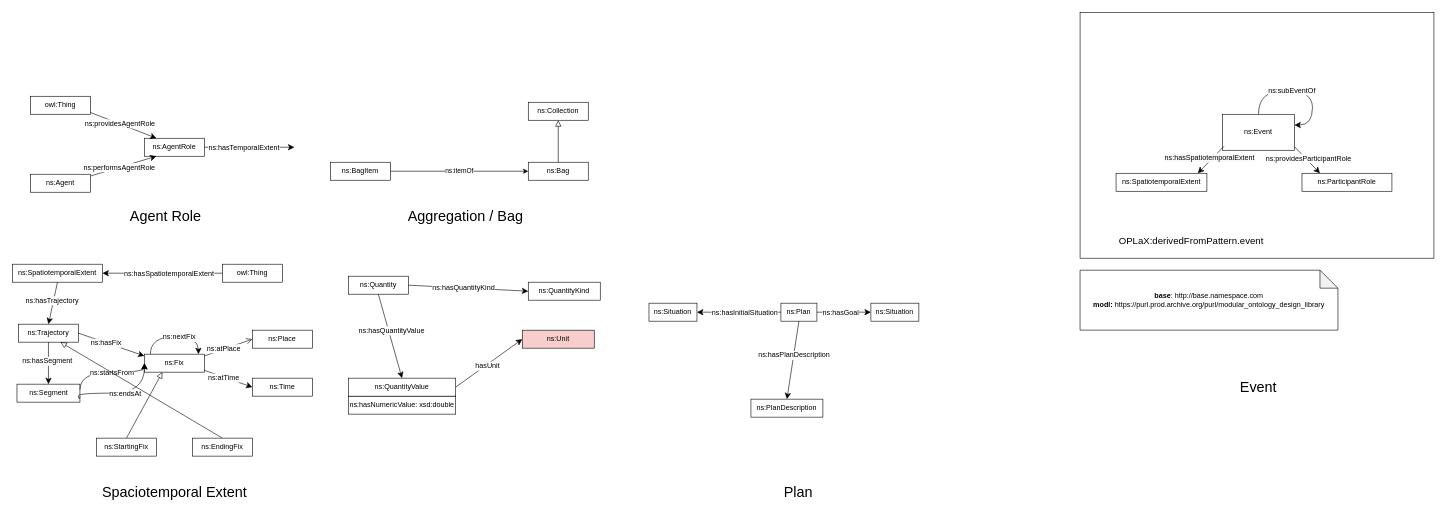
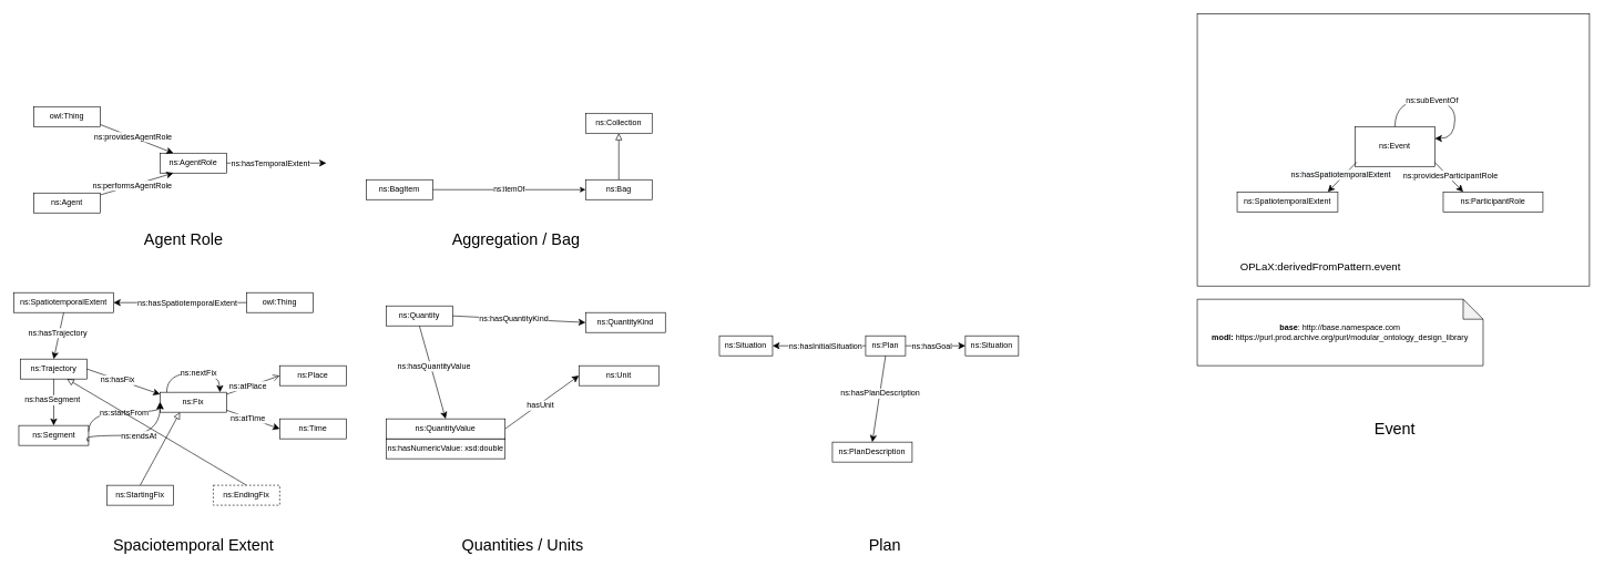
- <mxCell id="63" value="ns:Unit" style="rounded=0;whiteSpace=wrap;html=1;snapToPoint=1;points=[[0.1,0],[0.2,0],[0.3,0],[0.4,0],[0.5,0],[0.6,0],[0.7,0],[0.8,0],[0.9,0],[0,0.1],[0,0.3],[0,0.5],[0,0.7],[0,0.9],[0.1,1],[0.2,1],[0.3,1],[0.4,1],[0.5,1],[0.6,1],[0.7,1],[0.8,1],[0.9,1],[1,0.1],[1,0.3],[1,0.5],[1,0.7],[1,0.9]];fillColor=#f8cecc;" parent="1" vertex="1"><mxGeometry x="870" y="550" width="120" height="30" as="geometry" /></mxCell>
+ <mxCell id="63" value="ns:Unit" style="rounded=0;whiteSpace=wrap;html=1;snapToPoint=1;points=[[0.1,0],[0.2,0],[0.3,0],[0.4,0],[0.5,0],[0.6,0],[0.7,0],[0.8,0],[0.9,0],[0,0.1],[0,0.3],[0,0.5],[0,0.7],[0,0.9],[0.1,1],[0.2,1],[0.3,1],[0.4,1],[0.5,1],[0.6,1],[0.7,1],[0.8,1],[0.9,1],[1,0.1],[1,0.3],[1,0.5],[1,0.7],[1,0.9]];" parent="1" vertex="1"><mxGeometry x="870" y="550" width="120" height="30" as="geometry" /></mxCell>
- <mxCell id="48" value="ns:EndingFix" style="rounded=0;whiteSpace=wrap;html=1;snapToPoint=1;points=[[0.1,0],[0.2,0],[0.3,0],[0.4,0],[0.5,0],[0.6,0],[0.7,0],[0.8,0],[0.9,0],[0,0.1],[0,0.3],[0,0.5],[0,0.7],[0,0.9],[0.1,1],[0.2,1],[0.3,1],[0.4,1],[0.5,1],[0.6,1],[0.7,1],[0.8,1],[0.9,1],[1,0.1],[1,0.3],[1,0.5],[1,0.7],[1,0.9]];" parent="1" vertex="1"><mxGeometry x="320" y="730" width="100" height="30" as="geometry" /></mxCell>
+ <mxCell id="48" value="ns:EndingFix" style="rounded=0;whiteSpace=wrap;html=1;snapToPoint=1;points=[[0.1,0],[0.2,0],[0.3,0],[0.4,0],[0.5,0],[0.6,0],[0.7,0],[0.8,0],[0.9,0],[0,0.1],[0,0.3],[0,0.5],[0,0.7],[0,0.9],[0.1,1],[0.2,1],[0.3,1],[0.4,1],[0.5,1],[0.6,1],[0.7,1],[0.8,1],[0.9,1],[1,0.1],[1,0.3],[1,0.5],[1,0.7],[1,0.9]];dashed=1;" parent="1" vertex="1"><mxGeometry x="320" y="730" width="100" height="30" as="geometry" /></mxCell>
+ <mxCell id="80" value="&lt;span style=&quot;font-size: 24px&quot;&gt;Quantities / Units&lt;/span&gt;" style="text;html=1;align=center;verticalAlign=middle;resizable=0;points=[];autosize=1;strokeColor=none;fillColor=none;" parent="1" vertex="1"><mxGeometry x="685" y="810" width="200" height="20" as="geometry" /></mxCell>
